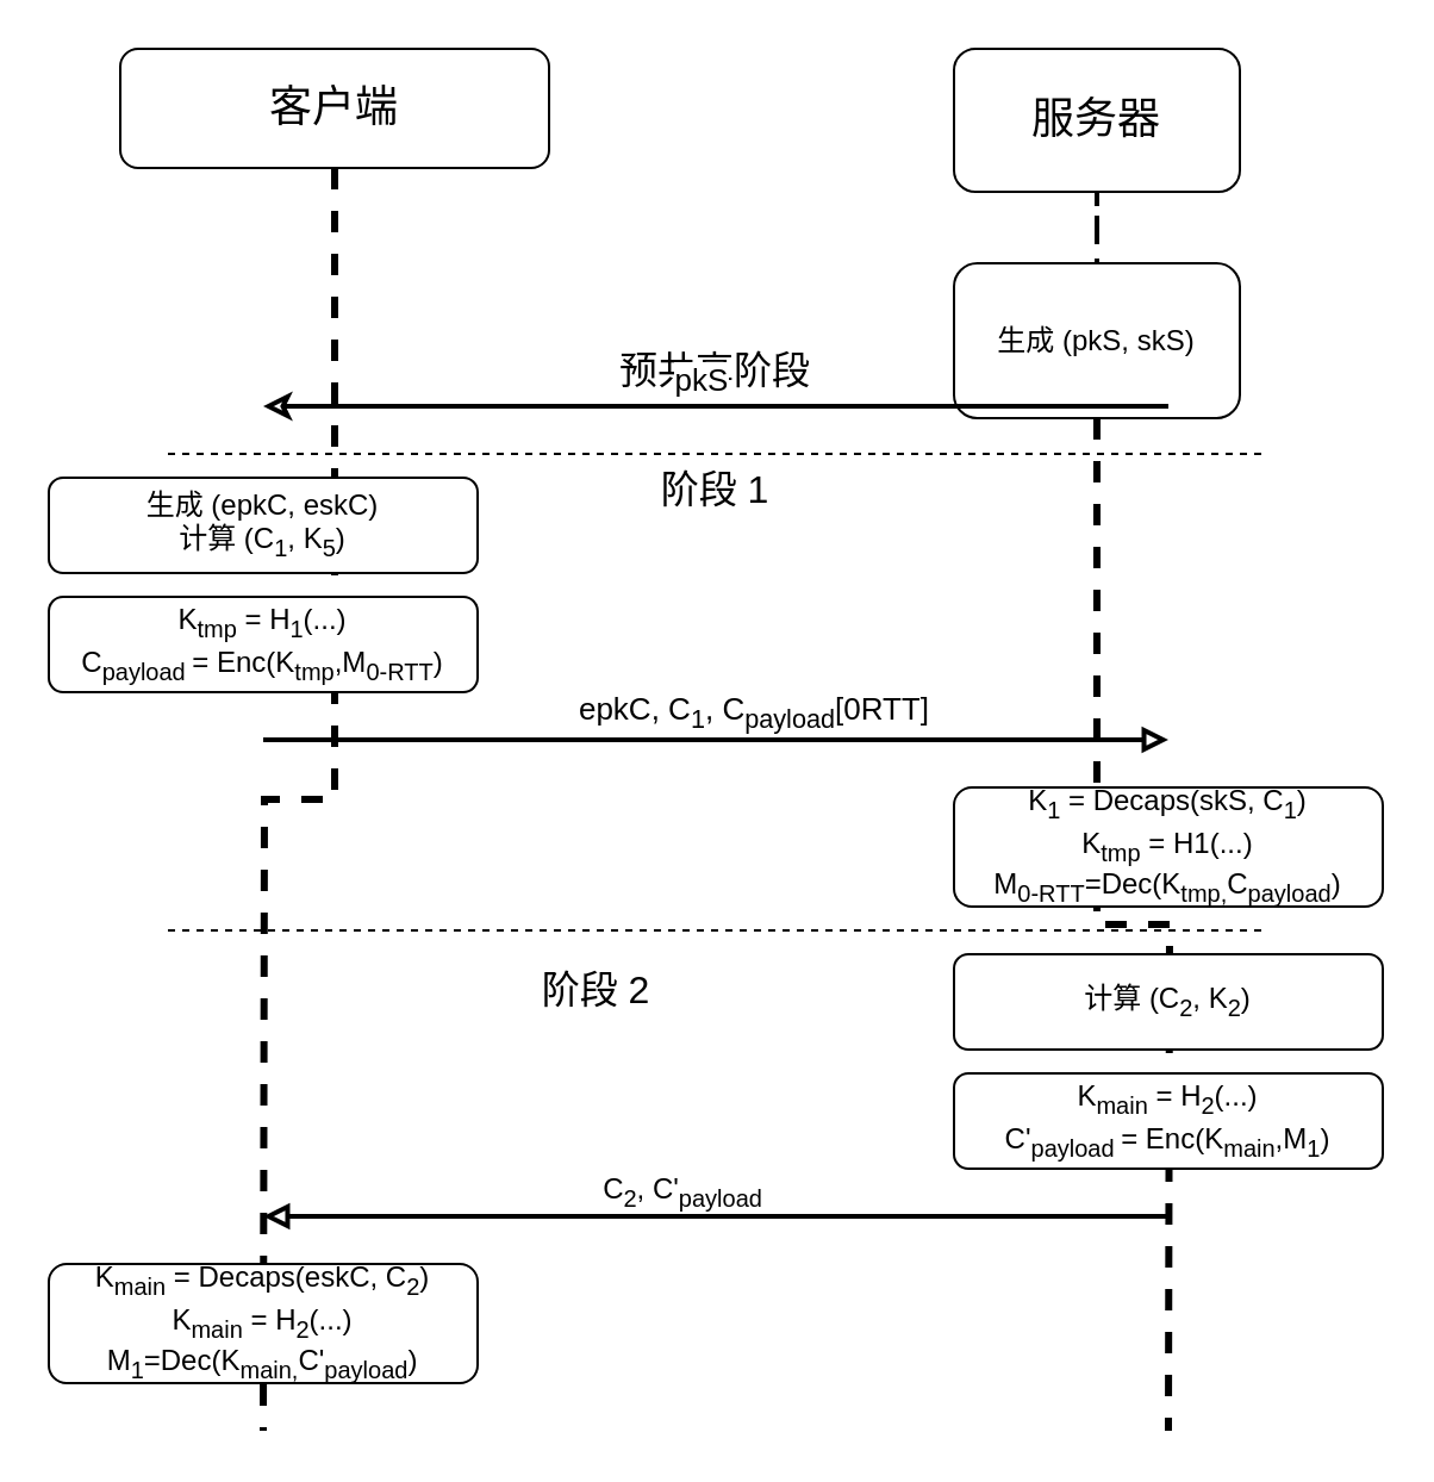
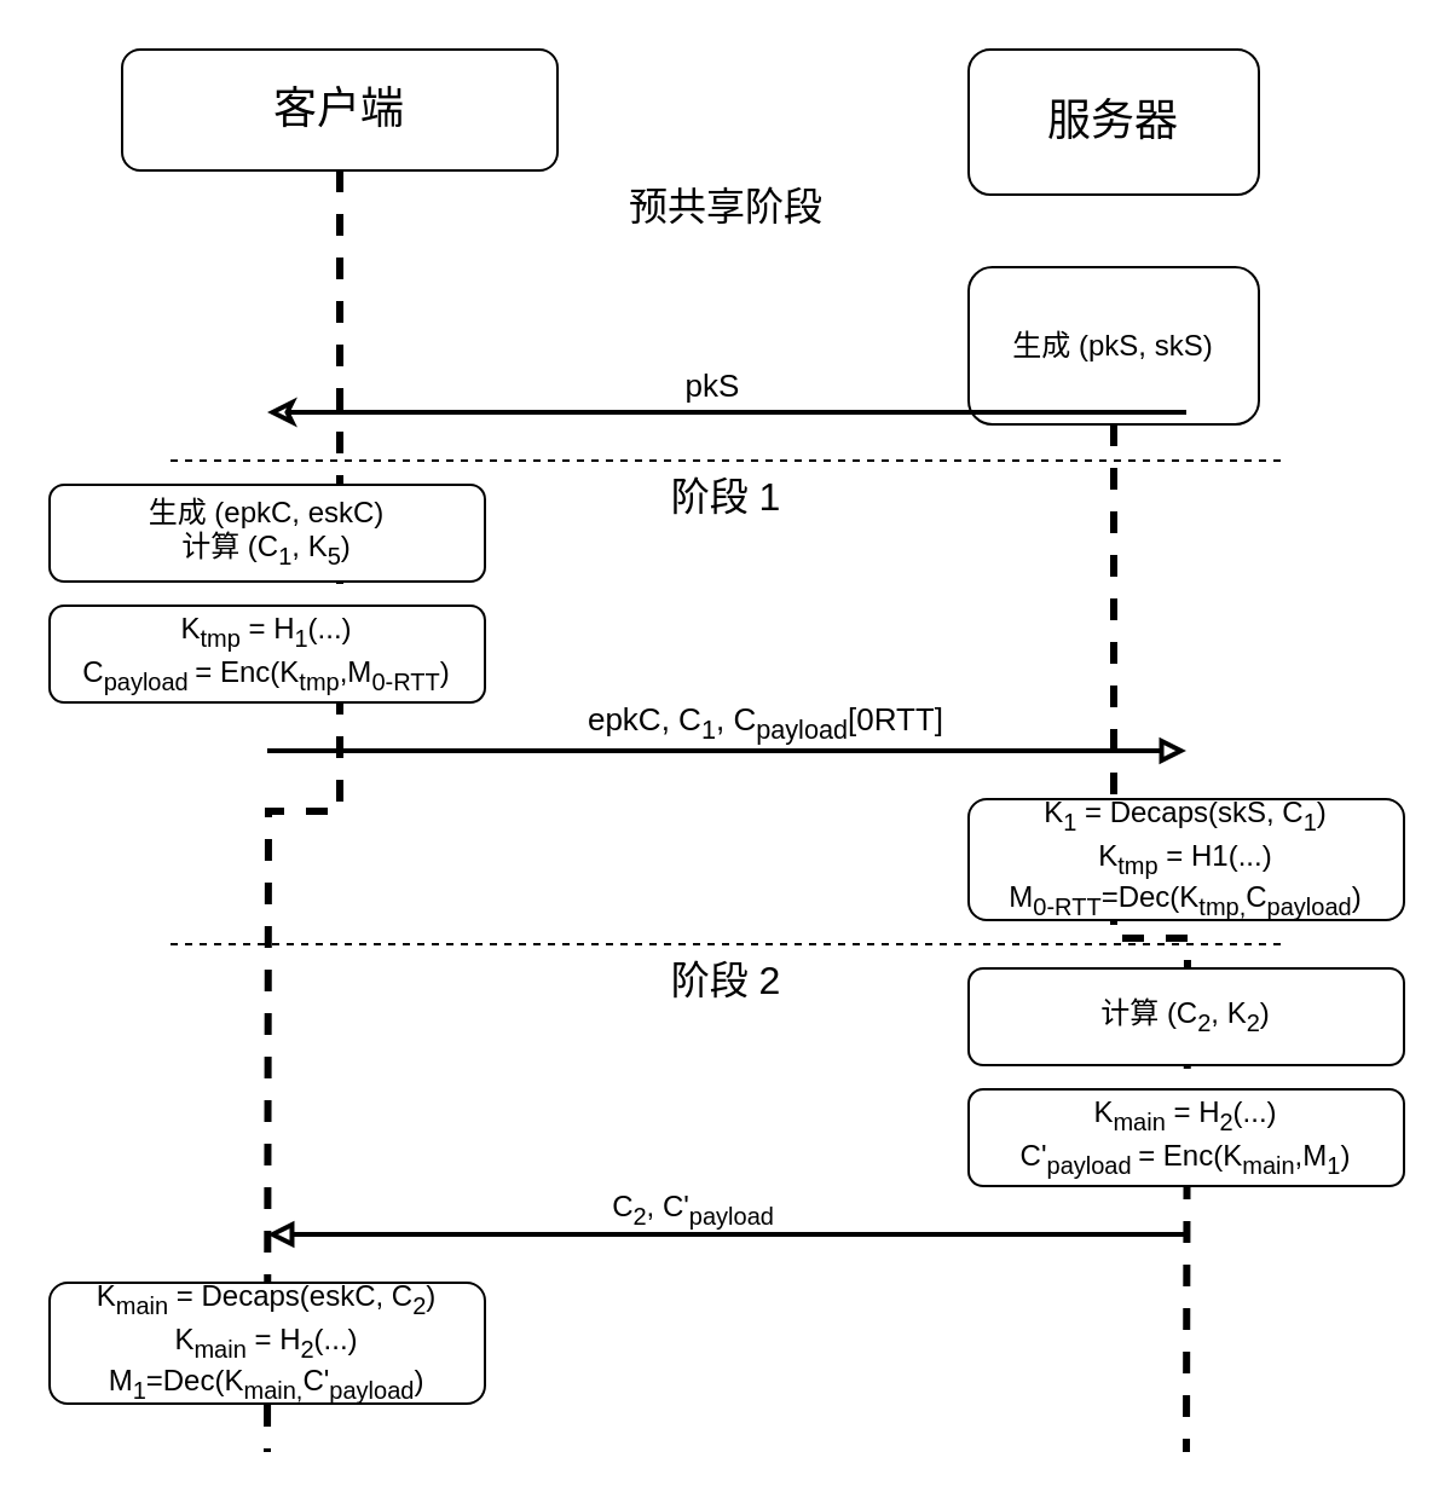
- <mxCell id="6" value="" style="edgeStyle=orthogonalEdgeStyle;rounded=0;orthogonalLoop=1;jettySize=auto;html=1;strokeWidth=2;endArrow=none;startFill=0;dashed=1;" parent="1" source="4" target="7" edge="1"><mxGeometry relative="1" as="geometry"><mxPoint x="490" y="600" as="targetPoint" /><mxPoint x="490" y="80" as="sourcePoint" /></mxGeometry></mxCell>
- <mxCell id="5" value="预共享阶段" style="text;html=1;align=center;verticalAlign=middle;whiteSpace=wrap;rounded=0;fontSize=16;" parent="1" vertex="1"><mxGeometry x="240" y="140" width="120" height="30" as="geometry" /></mxCell>
+ <mxCell id="5" value="预共享阶段" style="text;html=1;align=center;verticalAlign=middle;whiteSpace=wrap;rounded=0;fontSize=16;" parent="1" vertex="1"><mxGeometry x="240" y="70" width="120" height="30" as="geometry" /></mxCell>
- <mxCell id="19" value="阶段 2" style="text;html=1;align=center;verticalAlign=middle;whiteSpace=wrap;rounded=0;fontSize=16;" parent="1" vertex="1"><mxGeometry x="190" y="400" width="120" height="30" as="geometry" /></mxCell>
+ <mxCell id="19" value="阶段 2" style="text;html=1;align=center;verticalAlign=middle;whiteSpace=wrap;rounded=0;fontSize=16;" parent="1" vertex="1"><mxGeometry x="240" y="390" width="120" height="30" as="geometry" /></mxCell>
